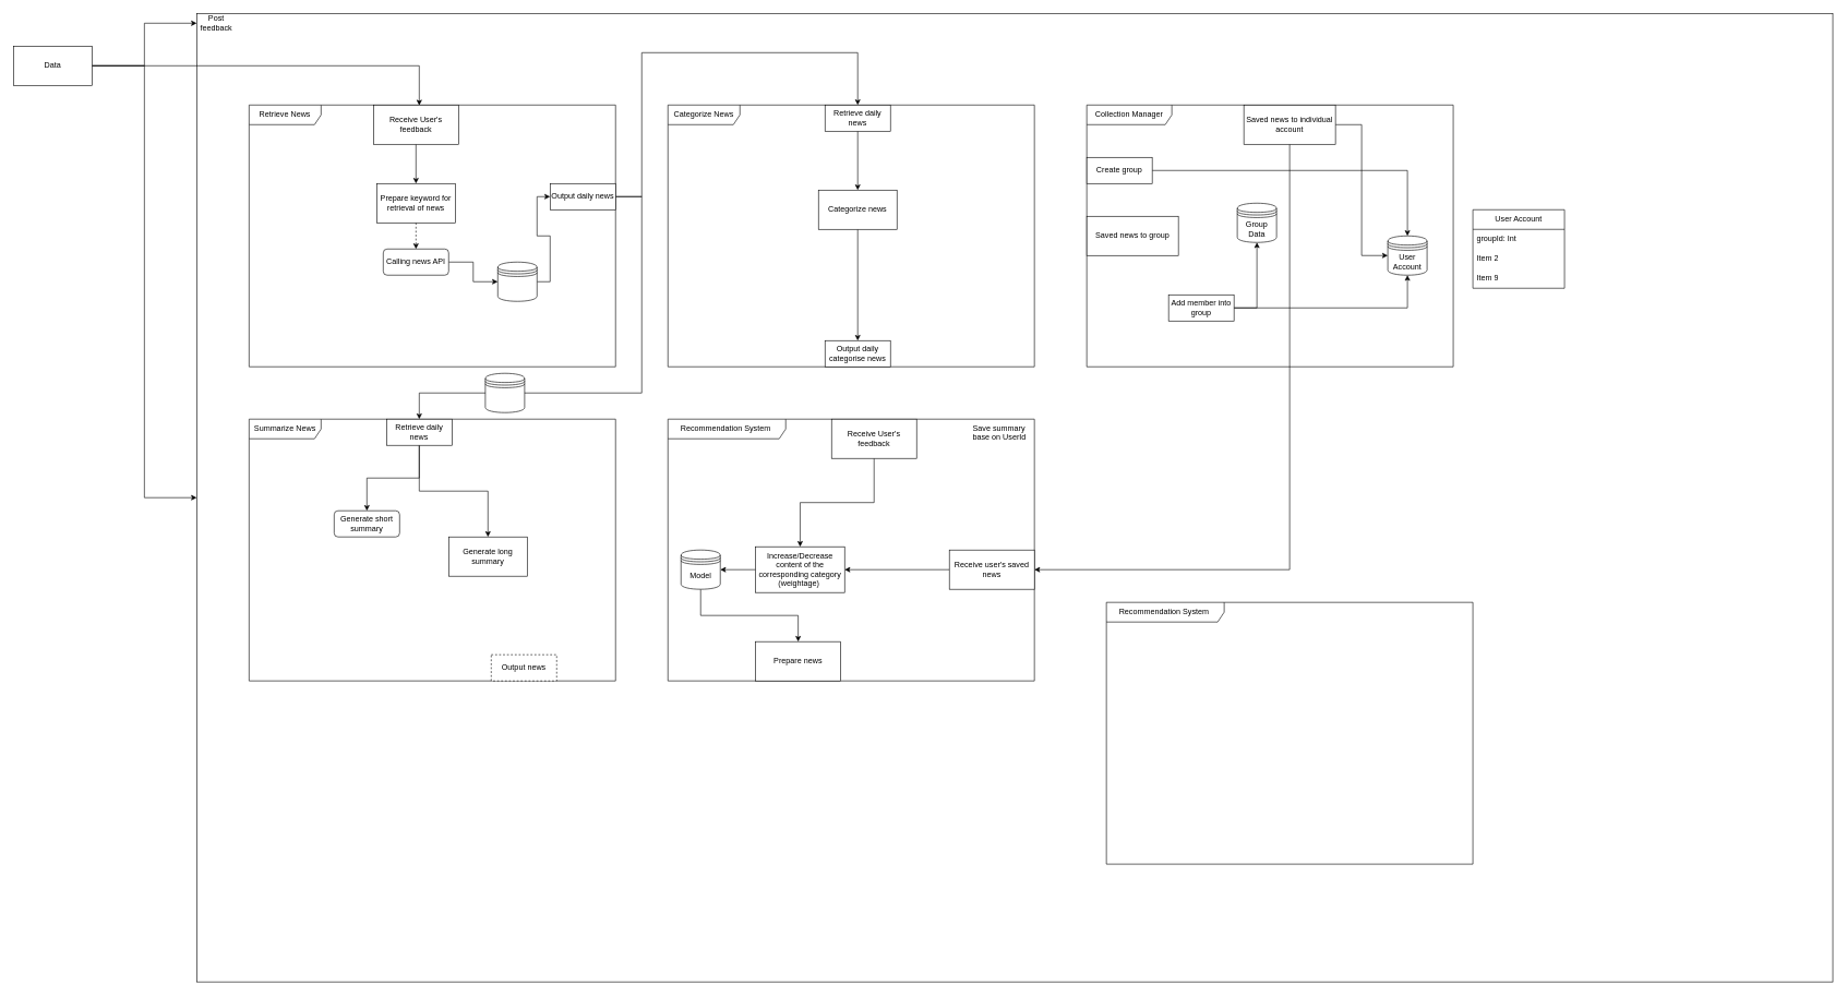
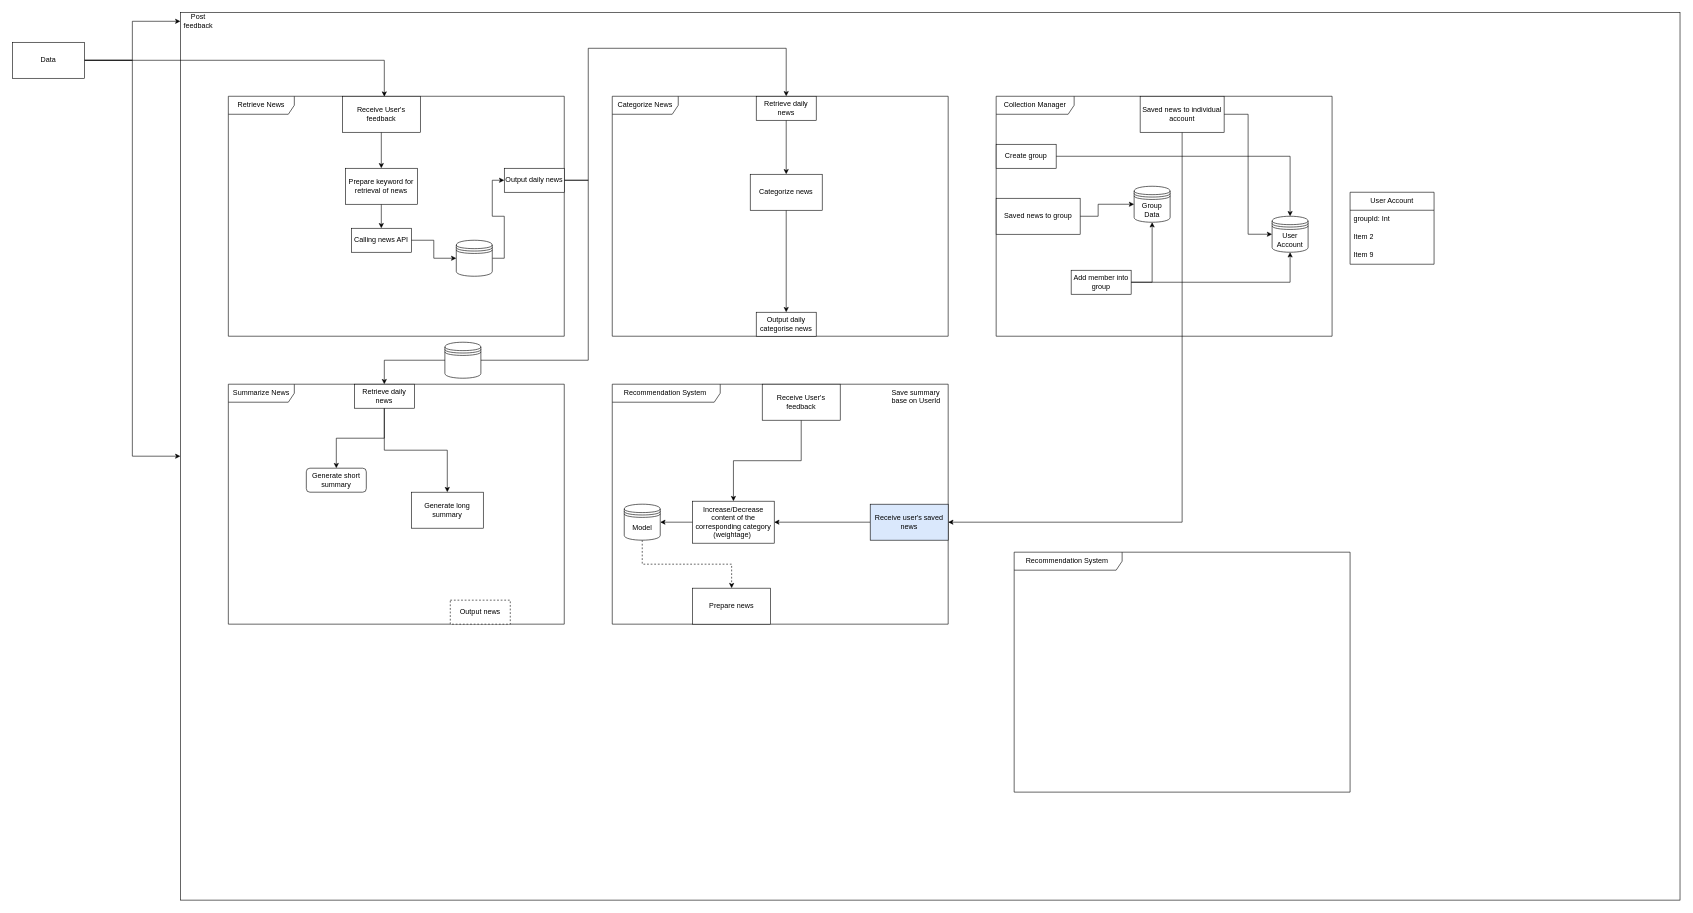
+ <mxCell id="28" style="edgeStyle=orthogonalEdgeStyle;rounded=0;orthogonalLoop=1;jettySize=auto;html=1;entryX=0;entryY=0.5;entryDx=0;entryDy=0;" edge="1" parent="1" source="29" target="25"><mxGeometry relative="1" as="geometry"><Array as="points"><mxPoint x="1830" y="360" /><mxPoint x="1830" y="340" /></Array></mxGeometry></mxCell>
- <mxCell id="40" style="edgeStyle=orthogonalEdgeStyle;rounded=0;orthogonalLoop=1;jettySize=auto;html=1;dashed=1;" edge="1" parent="1" source="41" target="4"><mxGeometry relative="1" as="geometry" /></mxCell>
+ <mxCell id="40" style="edgeStyle=orthogonalEdgeStyle;rounded=0;orthogonalLoop=1;jettySize=auto;html=1;" edge="1" parent="1" source="41" target="4"><mxGeometry relative="1" as="geometry" /></mxCell>
- <mxCell id="4" value="Calling news API" style="whiteSpace=wrap;html=1;align=center;rounded=1;" vertex="1" parent="1"><mxGeometry x="585" y="380" width="100" height="40" as="geometry" /></mxCell>
+ <mxCell id="4" value="Calling news API" style="whiteSpace=wrap;html=1;align=center;" vertex="1" parent="1"><mxGeometry x="585" y="380" width="100" height="40" as="geometry" /></mxCell>
- <mxCell id="27" value="Receive user's saved news" style="whiteSpace=wrap;html=1;align=center;" vertex="1" parent="1"><mxGeometry x="1450" y="840" width="130" height="60" as="geometry" /></mxCell>
+ <mxCell id="27" value="Receive user's saved news" style="whiteSpace=wrap;html=1;align=center;fillColor=#dae8fc;" vertex="1" parent="1"><mxGeometry x="1450" y="840" width="130" height="60" as="geometry" /></mxCell>
- <mxCell id="38" style="edgeStyle=orthogonalEdgeStyle;rounded=0;orthogonalLoop=1;jettySize=auto;html=1;entryX=0.5;entryY=0;entryDx=0;entryDy=0;" edge="1" parent="1" source="39" target="37"><mxGeometry relative="1" as="geometry"><Array as="points"><mxPoint x="1070" y="940" /><mxPoint x="1219" y="940" /></Array></mxGeometry></mxCell>
+ <mxCell id="38" style="edgeStyle=orthogonalEdgeStyle;rounded=0;orthogonalLoop=1;jettySize=auto;html=1;entryX=0.5;entryY=0;entryDx=0;entryDy=0;dashed=1;" edge="1" parent="1" source="39" target="37"><mxGeometry relative="1" as="geometry"><Array as="points"><mxPoint x="1070" y="940" /><mxPoint x="1219" y="940" /></Array></mxGeometry></mxCell>
